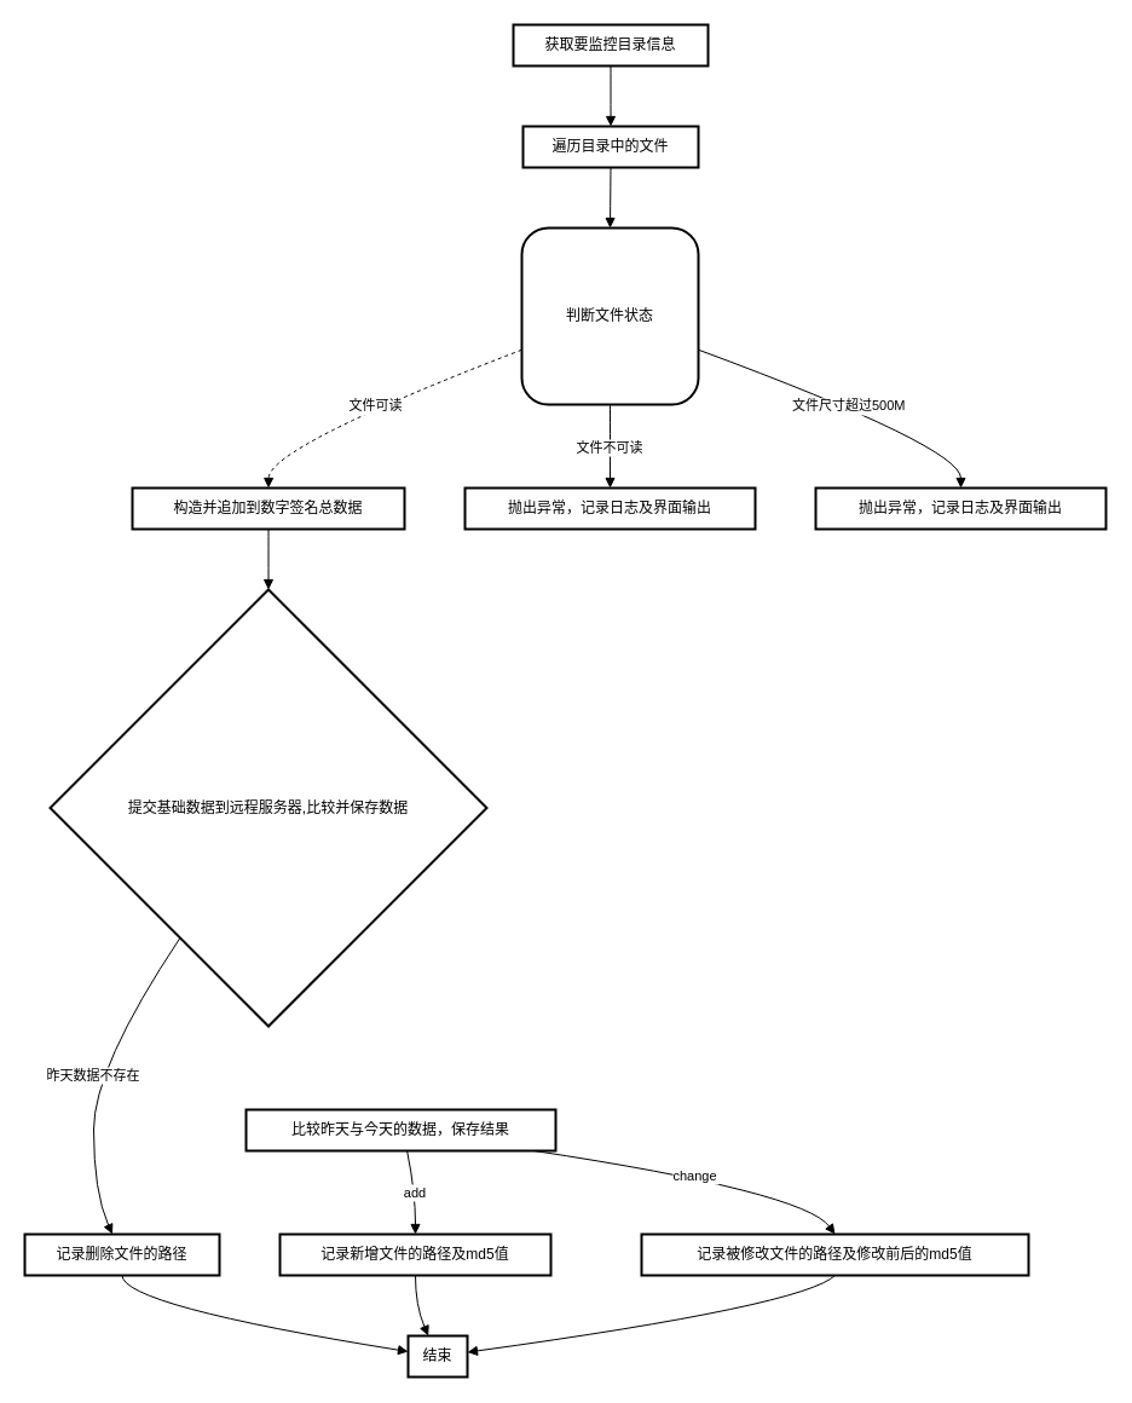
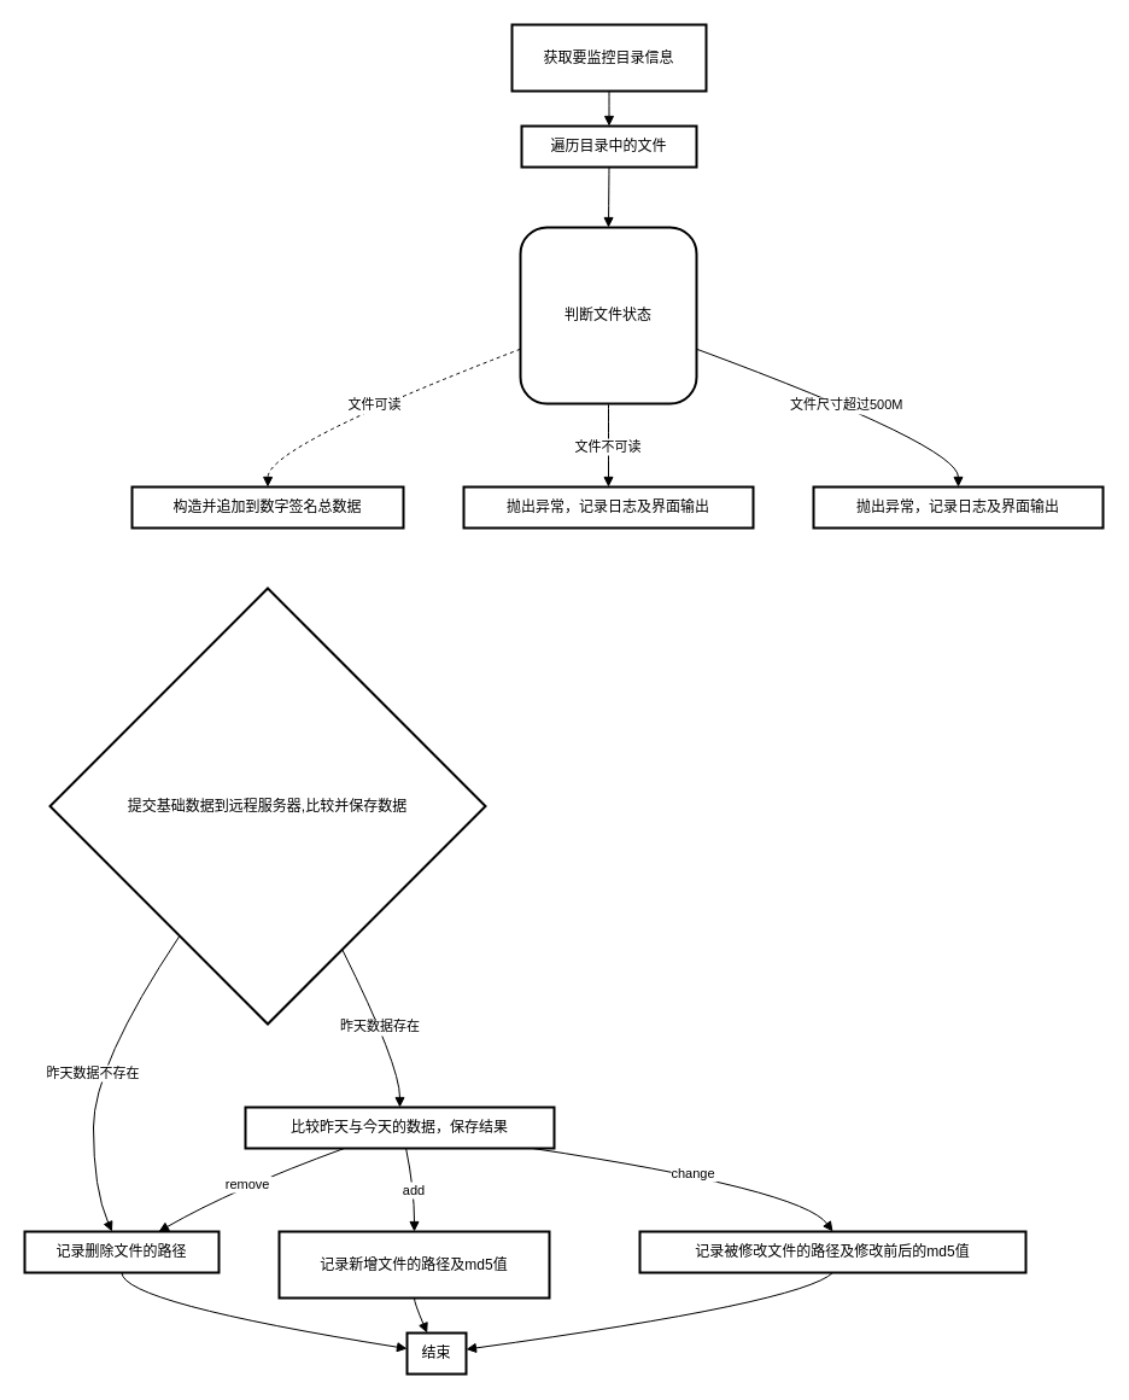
- <mxCell id="2" value="获取要监控目录信息" style="whiteSpace=wrap;strokeWidth=2;" vertex="1" parent="1"><mxGeometry x="424" y="20" width="161" height="34" as="geometry" /></mxCell>
+ <mxCell id="2" value="获取要监控目录信息" style="whiteSpace=wrap;strokeWidth=2;" vertex="1" parent="1"><mxGeometry x="424" y="20" width="161" height="55" as="geometry" /></mxCell>
- <mxCell id="19" value="" style="curved=1;startArrow=none;endArrow=block;exitX=0.5;exitY=1;entryX=0.5;entryY=0;rounded=0;" edge="1" parent="1" source="5" target="8"><mxGeometry relative="1" as="geometry"><Array as="points" /></mxGeometry></mxCell>
+ <mxCell id="20" value="昨天数据存在" style="curved=1;startArrow=none;endArrow=block;exitX=0.76;exitY=1;entryX=0.5;entryY=0;rounded=0;" edge="1" parent="1" source="8" target="9"><mxGeometry relative="1" as="geometry"><Array as="points"><mxPoint x="331" y="882" /></Array></mxGeometry></mxCell>
+ <mxCell id="22" value="remove" style="curved=1;startArrow=none;endArrow=block;exitX=0.32;exitY=1;entryX=0.69;entryY=0;rounded=0;" edge="1" parent="1" source="9" target="10"><mxGeometry relative="1" as="geometry"><Array as="points"><mxPoint x="192" y="985" /></Array></mxGeometry></mxCell>
- <mxCell id="11" value="记录新增文件的路径及md5值" style="whiteSpace=wrap;strokeWidth=2;" vertex="1" parent="1"><mxGeometry x="231" y="1020" width="224" height="34" as="geometry" /></mxCell>
+ <mxCell id="11" value="记录新增文件的路径及md5值" style="whiteSpace=wrap;strokeWidth=2;" vertex="1" parent="1"><mxGeometry x="231" y="1020" width="224" height="55" as="geometry" /></mxCell>
